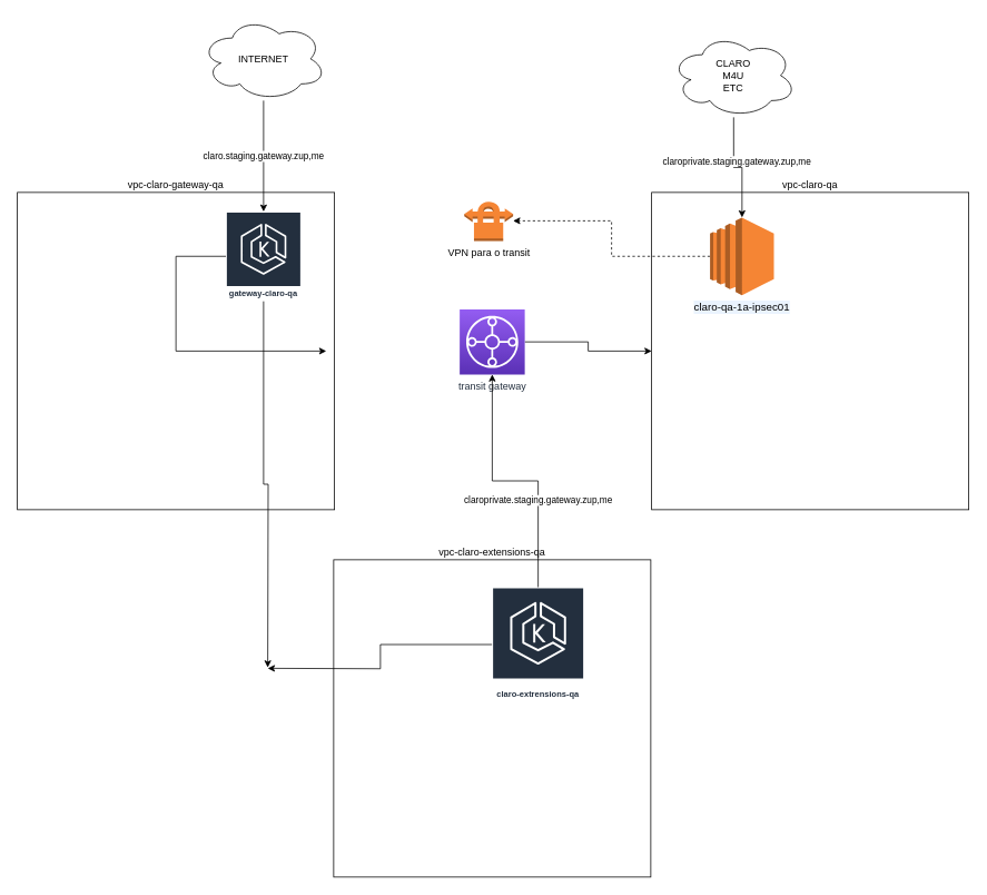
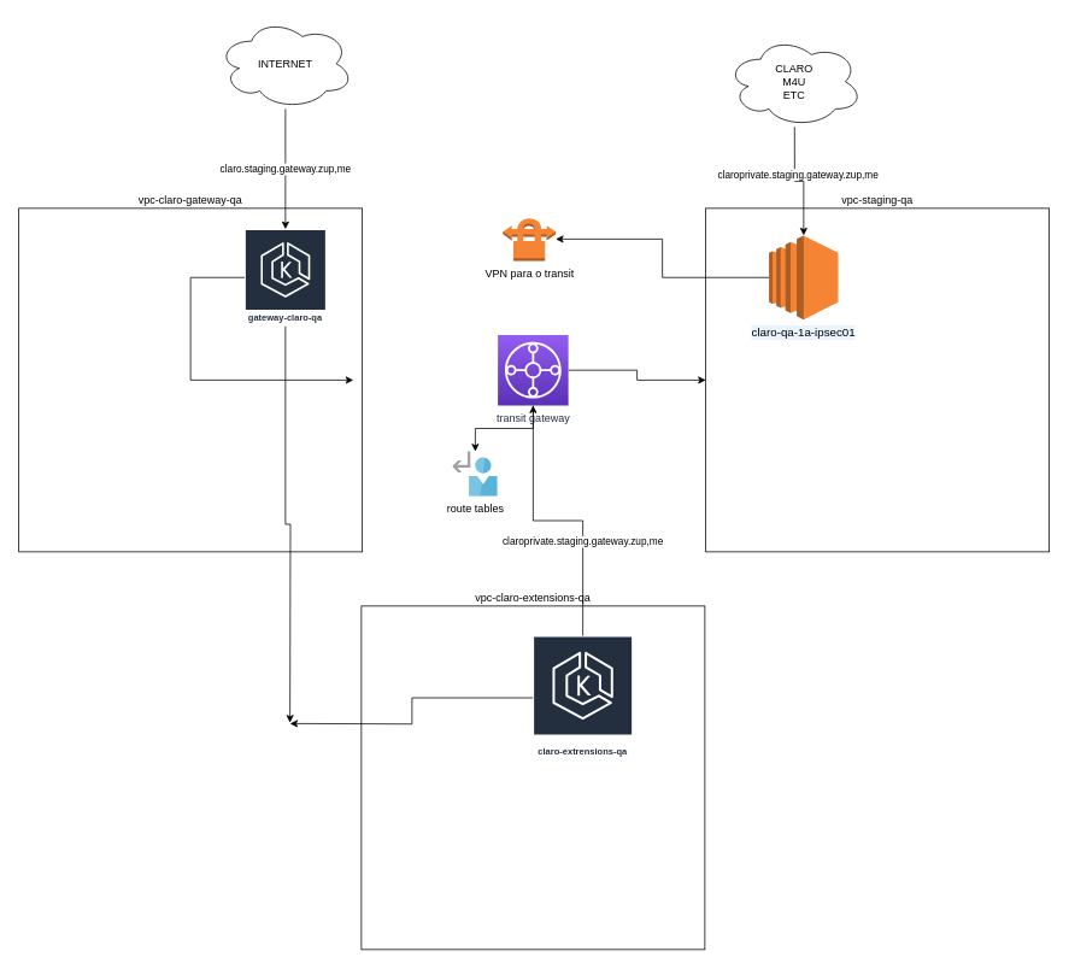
- <mxCell id="3" value="vpc-claro-qa" style="whiteSpace=wrap;html=1;aspect=fixed;labelPosition=center;verticalLabelPosition=top;align=center;verticalAlign=bottom;" vertex="1" parent="1"><mxGeometry x="780" y="230" width="380" height="380" as="geometry" /></mxCell>
+ <mxCell id="3" value="vpc-staging-qa" style="whiteSpace=wrap;html=1;aspect=fixed;labelPosition=center;verticalLabelPosition=top;align=center;verticalAlign=bottom;" vertex="1" parent="1"><mxGeometry x="780" y="230" width="380" height="380" as="geometry" /></mxCell>
- <mxCell id="4" style="edgeStyle=orthogonalEdgeStyle;rounded=0;orthogonalLoop=1;jettySize=auto;html=1;dashed=1;" edge="1" parent="1" source="5" target="13"><mxGeometry relative="1" as="geometry" /></mxCell>
+ <mxCell id="4" style="edgeStyle=orthogonalEdgeStyle;rounded=0;orthogonalLoop=1;jettySize=auto;html=1;" edge="1" parent="1" source="5" target="13"><mxGeometry relative="1" as="geometry" /></mxCell>
+ <mxCell id="9" value="" style="edgeStyle=orthogonalEdgeStyle;rounded=0;orthogonalLoop=1;jettySize=auto;html=1;" edge="1" parent="1" source="11" target="12"><mxGeometry relative="1" as="geometry" /></mxCell>
+ <mxCell id="12" value="route tables" style="aspect=fixed;html=1;points=[];align=center;image;fontSize=12;image=img/lib/mscae/UserDefinedRoute.svg;" vertex="1" parent="1"><mxGeometry x="500" y="499" width="50" height="50" as="geometry" /></mxCell>
